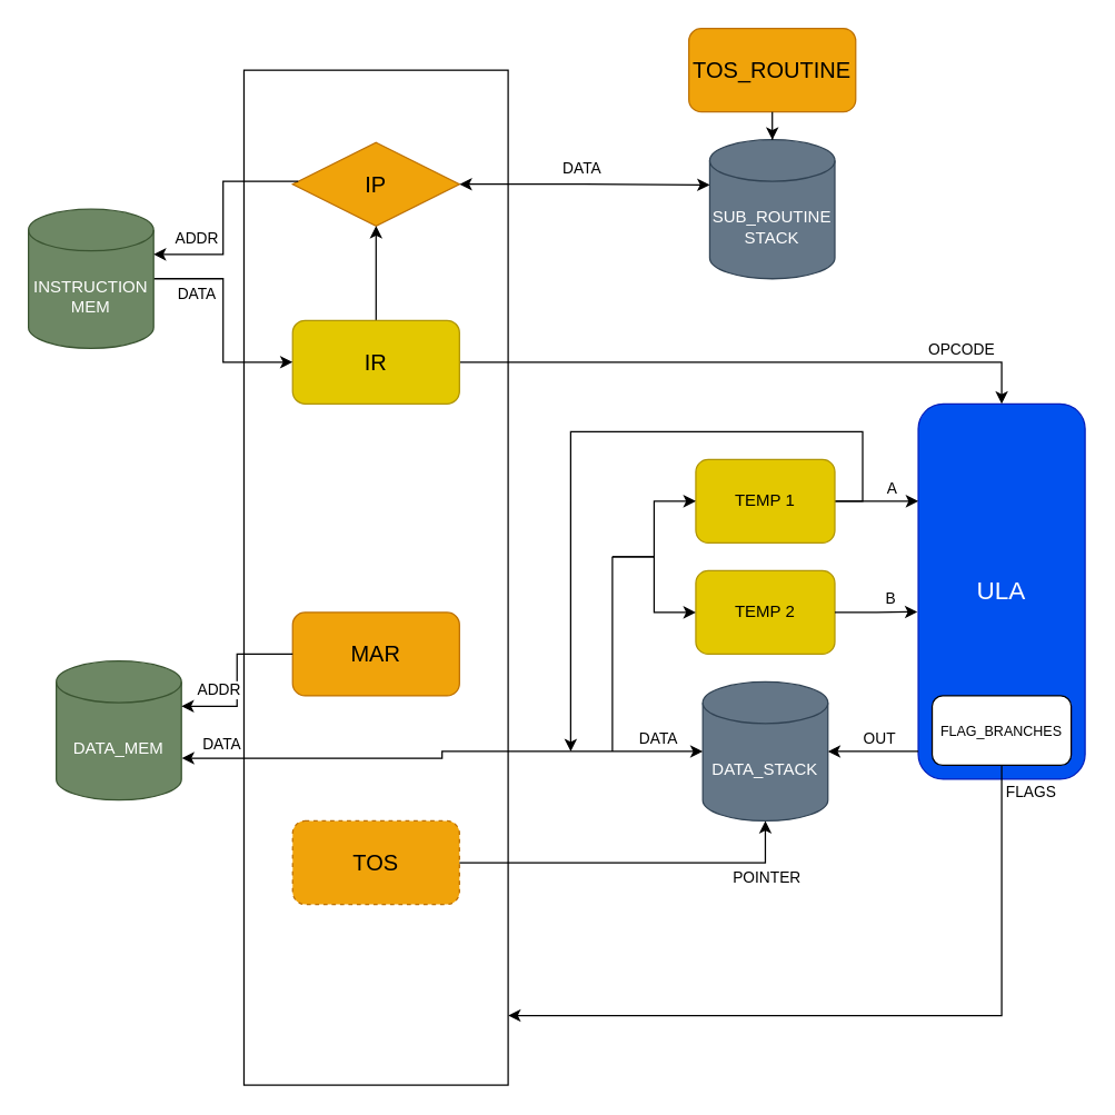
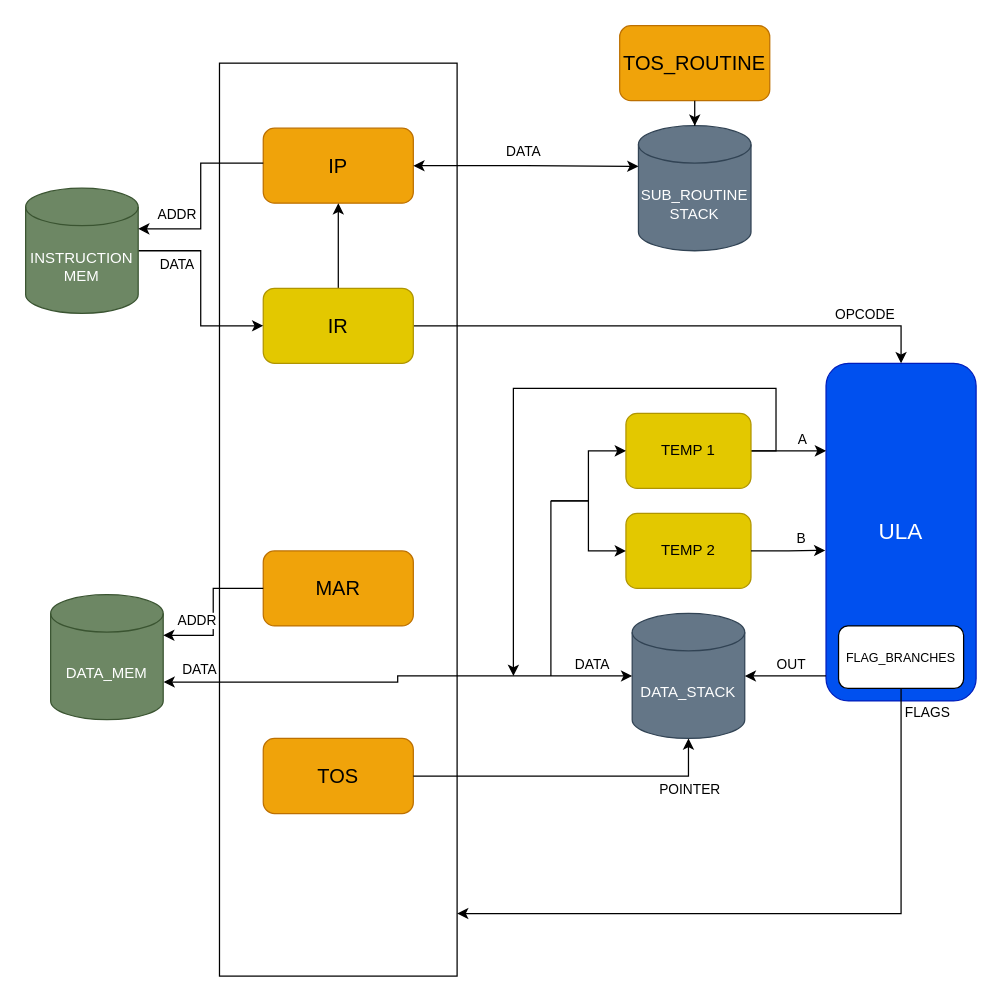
- <mxCell id="23" value="IP" style="rhombus;whiteSpace=wrap;html=1;fillColor=#f0a30a;fontColor=#000000;strokeColor=#BD7000;fontSize=16;" parent="1" vertex="1"><mxGeometry x="210" y="102" width="120" height="60" as="geometry" /></mxCell>
+ <mxCell id="23" value="IP" style="rounded=1;whiteSpace=wrap;html=1;fillColor=#f0a30a;fontColor=#000000;strokeColor=#BD7000;fontSize=16;" parent="1" vertex="1"><mxGeometry x="210" y="102" width="120" height="60" as="geometry" /></mxCell>
- <mxCell id="20" value="TOS" style="rounded=1;whiteSpace=wrap;html=1;fillColor=#f0a30a;fontColor=#000000;strokeColor=#BD7000;fontSize=16;dashed=1;" parent="1" vertex="1"><mxGeometry x="210" y="590" width="120" height="60" as="geometry" /></mxCell>
+ <mxCell id="20" value="TOS" style="rounded=1;whiteSpace=wrap;html=1;fillColor=#f0a30a;fontColor=#000000;strokeColor=#BD7000;fontSize=16;" parent="1" vertex="1"><mxGeometry x="210" y="590" width="120" height="60" as="geometry" /></mxCell>
